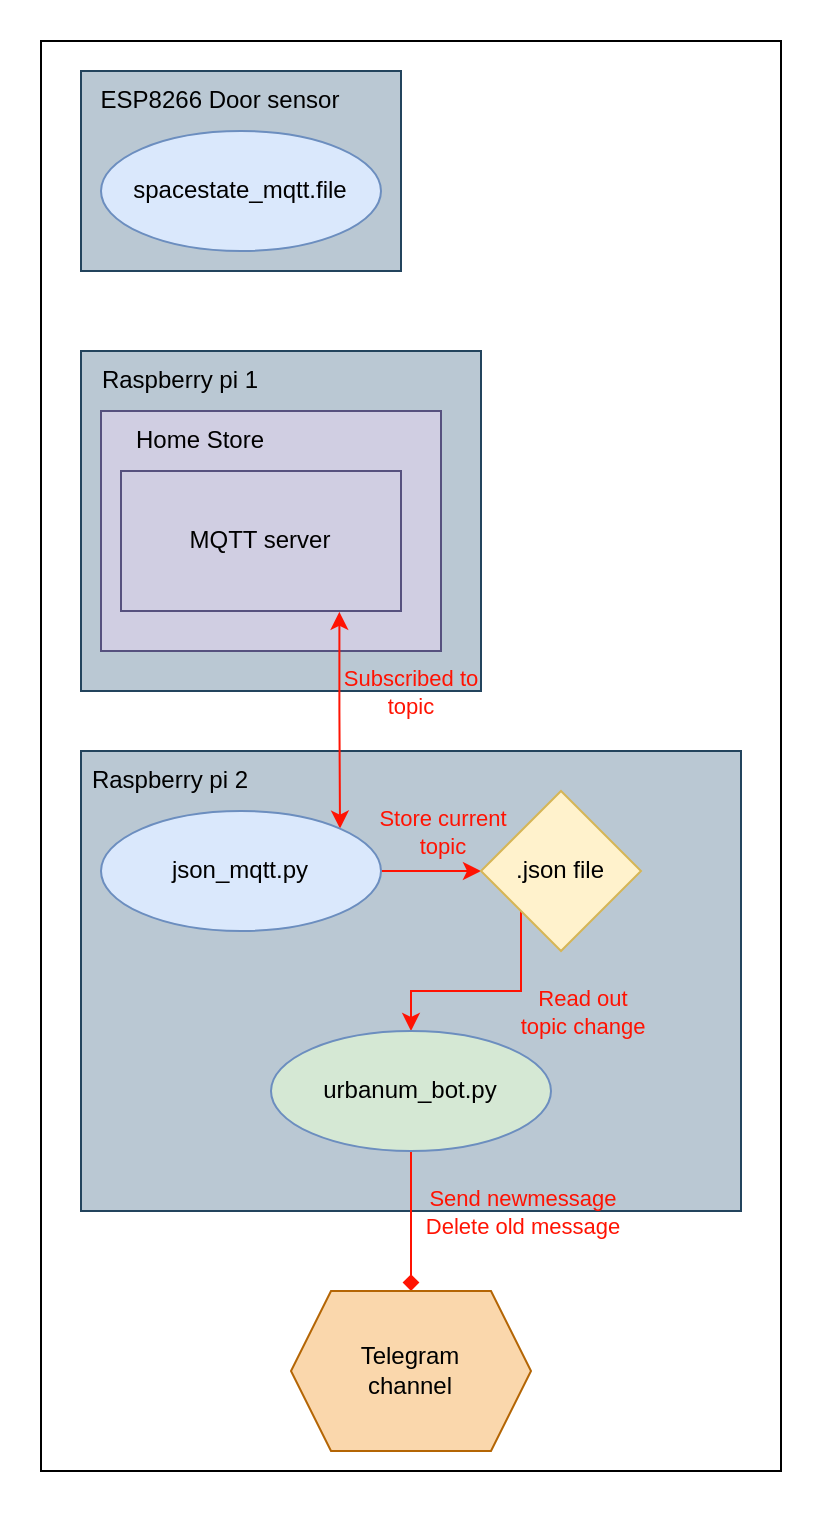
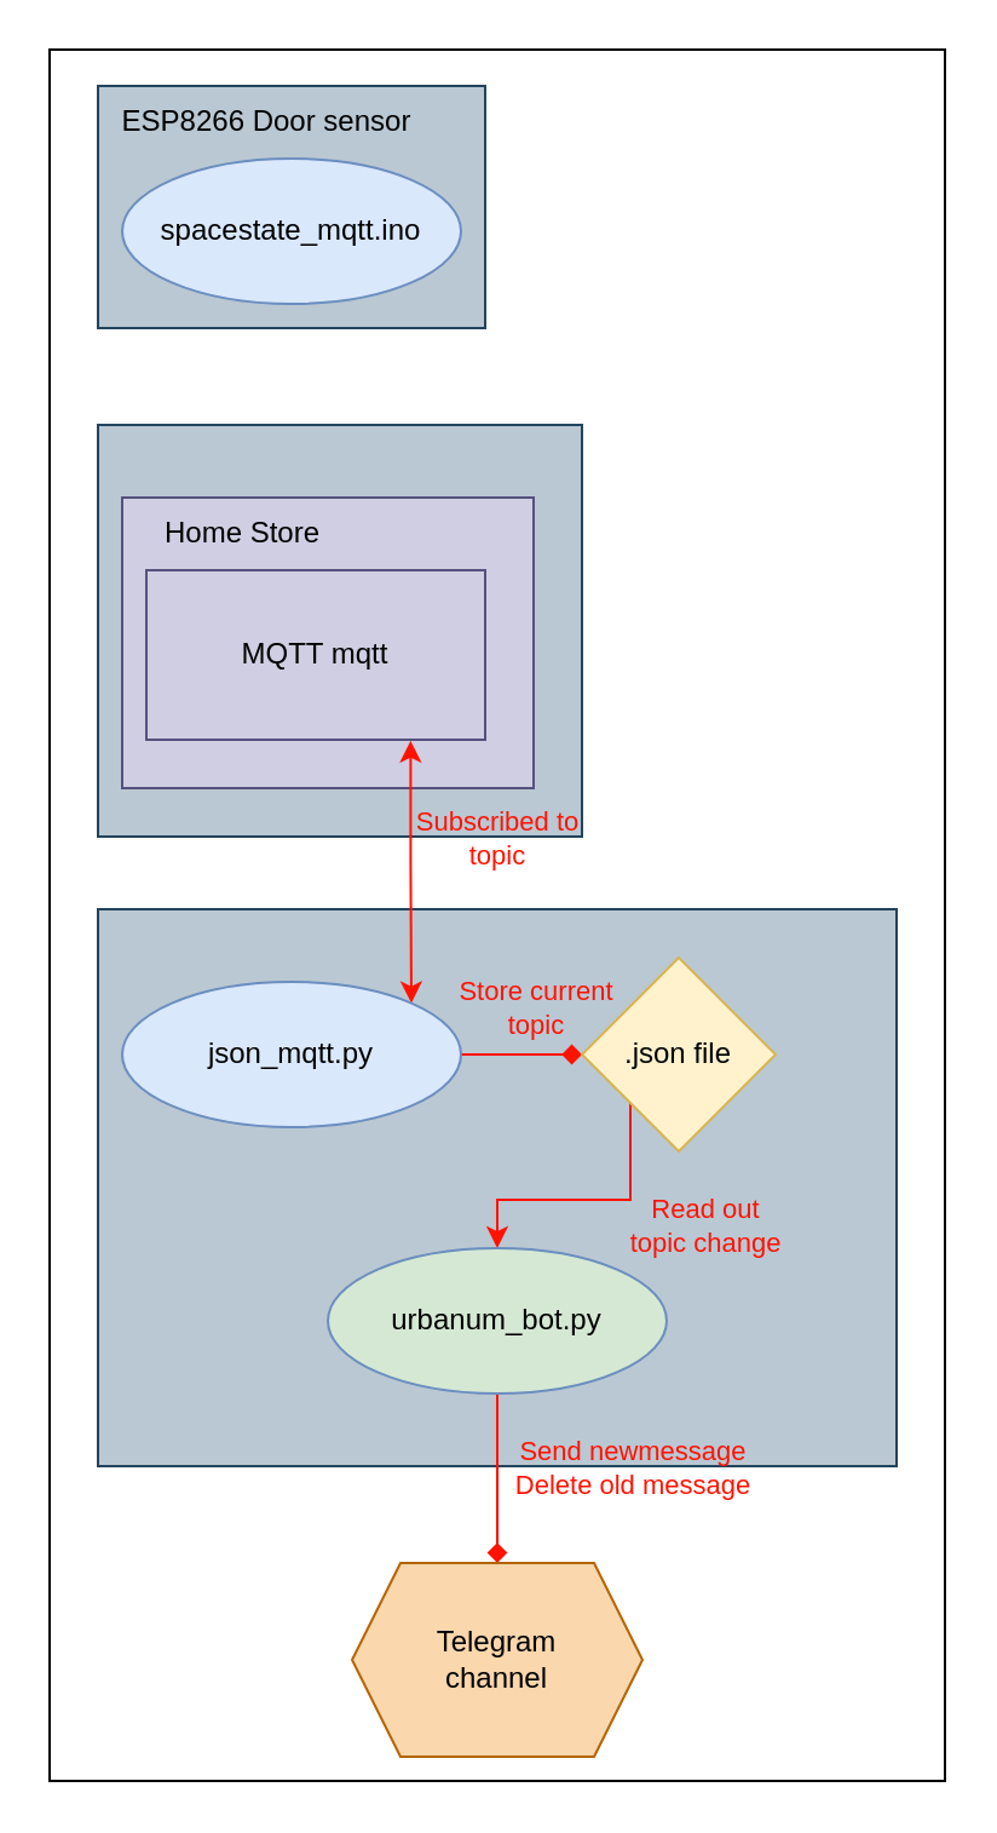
- <mxCell id="7" value="spacestate_mqtt.file" style="ellipse;whiteSpace=wrap;html=1;fillColor=#dae8fc;strokeColor=#6c8ebf;" vertex="1" parent="1"><mxGeometry x="50" y="65" width="140" height="60" as="geometry" /></mxCell>
+ <mxCell id="7" value="spacestate_mqtt.ino" style="ellipse;whiteSpace=wrap;html=1;fillColor=#dae8fc;strokeColor=#6c8ebf;" vertex="1" parent="1"><mxGeometry x="50" y="65" width="140" height="60" as="geometry" /></mxCell>
- <mxCell id="11" value="Raspberry pi 1" style="text;html=1;strokeColor=none;fillColor=none;align=center;verticalAlign=middle;whiteSpace=wrap;rounded=0;" vertex="1" parent="1"><mxGeometry x="40" y="175" width="100" height="30" as="geometry" /></mxCell>
- <mxCell id="10" value="MQTT server" style="rounded=0;whiteSpace=wrap;html=1;fillColor=#d0cee2;strokeColor=#56517e;" vertex="1" parent="1"><mxGeometry x="60" y="235" width="140" height="70" as="geometry" /></mxCell>
+ <mxCell id="10" value="MQTT mqtt" style="rounded=0;whiteSpace=wrap;html=1;fillColor=#d0cee2;strokeColor=#56517e;" vertex="1" parent="1"><mxGeometry x="60" y="235" width="140" height="70" as="geometry" /></mxCell>
- <mxCell id="16" value="Raspberry pi 2" style="text;html=1;strokeColor=none;fillColor=none;align=center;verticalAlign=middle;whiteSpace=wrap;rounded=0;" vertex="1" parent="1"><mxGeometry x="40" y="375" width="90" height="30" as="geometry" /></mxCell>
- <mxCell id="13" style="edgeStyle=orthogonalEdgeStyle;rounded=0;orthogonalLoop=1;jettySize=auto;html=1;exitX=1;exitY=0.5;exitDx=0;exitDy=0;entryX=0;entryY=0.5;entryDx=0;entryDy=0;strokeColor=#FF1303;" edge="1" parent="1" source="15" target="20"><mxGeometry relative="1" as="geometry" /></mxCell>
+ <mxCell id="13" style="edgeStyle=orthogonalEdgeStyle;rounded=0;orthogonalLoop=1;jettySize=auto;html=1;exitX=1;exitY=0.5;exitDx=0;exitDy=0;entryX=0;entryY=0.5;entryDx=0;entryDy=0;strokeColor=#FF1303;endArrow=diamond;" edge="1" parent="1" source="15" target="20"><mxGeometry relative="1" as="geometry" /></mxCell>
